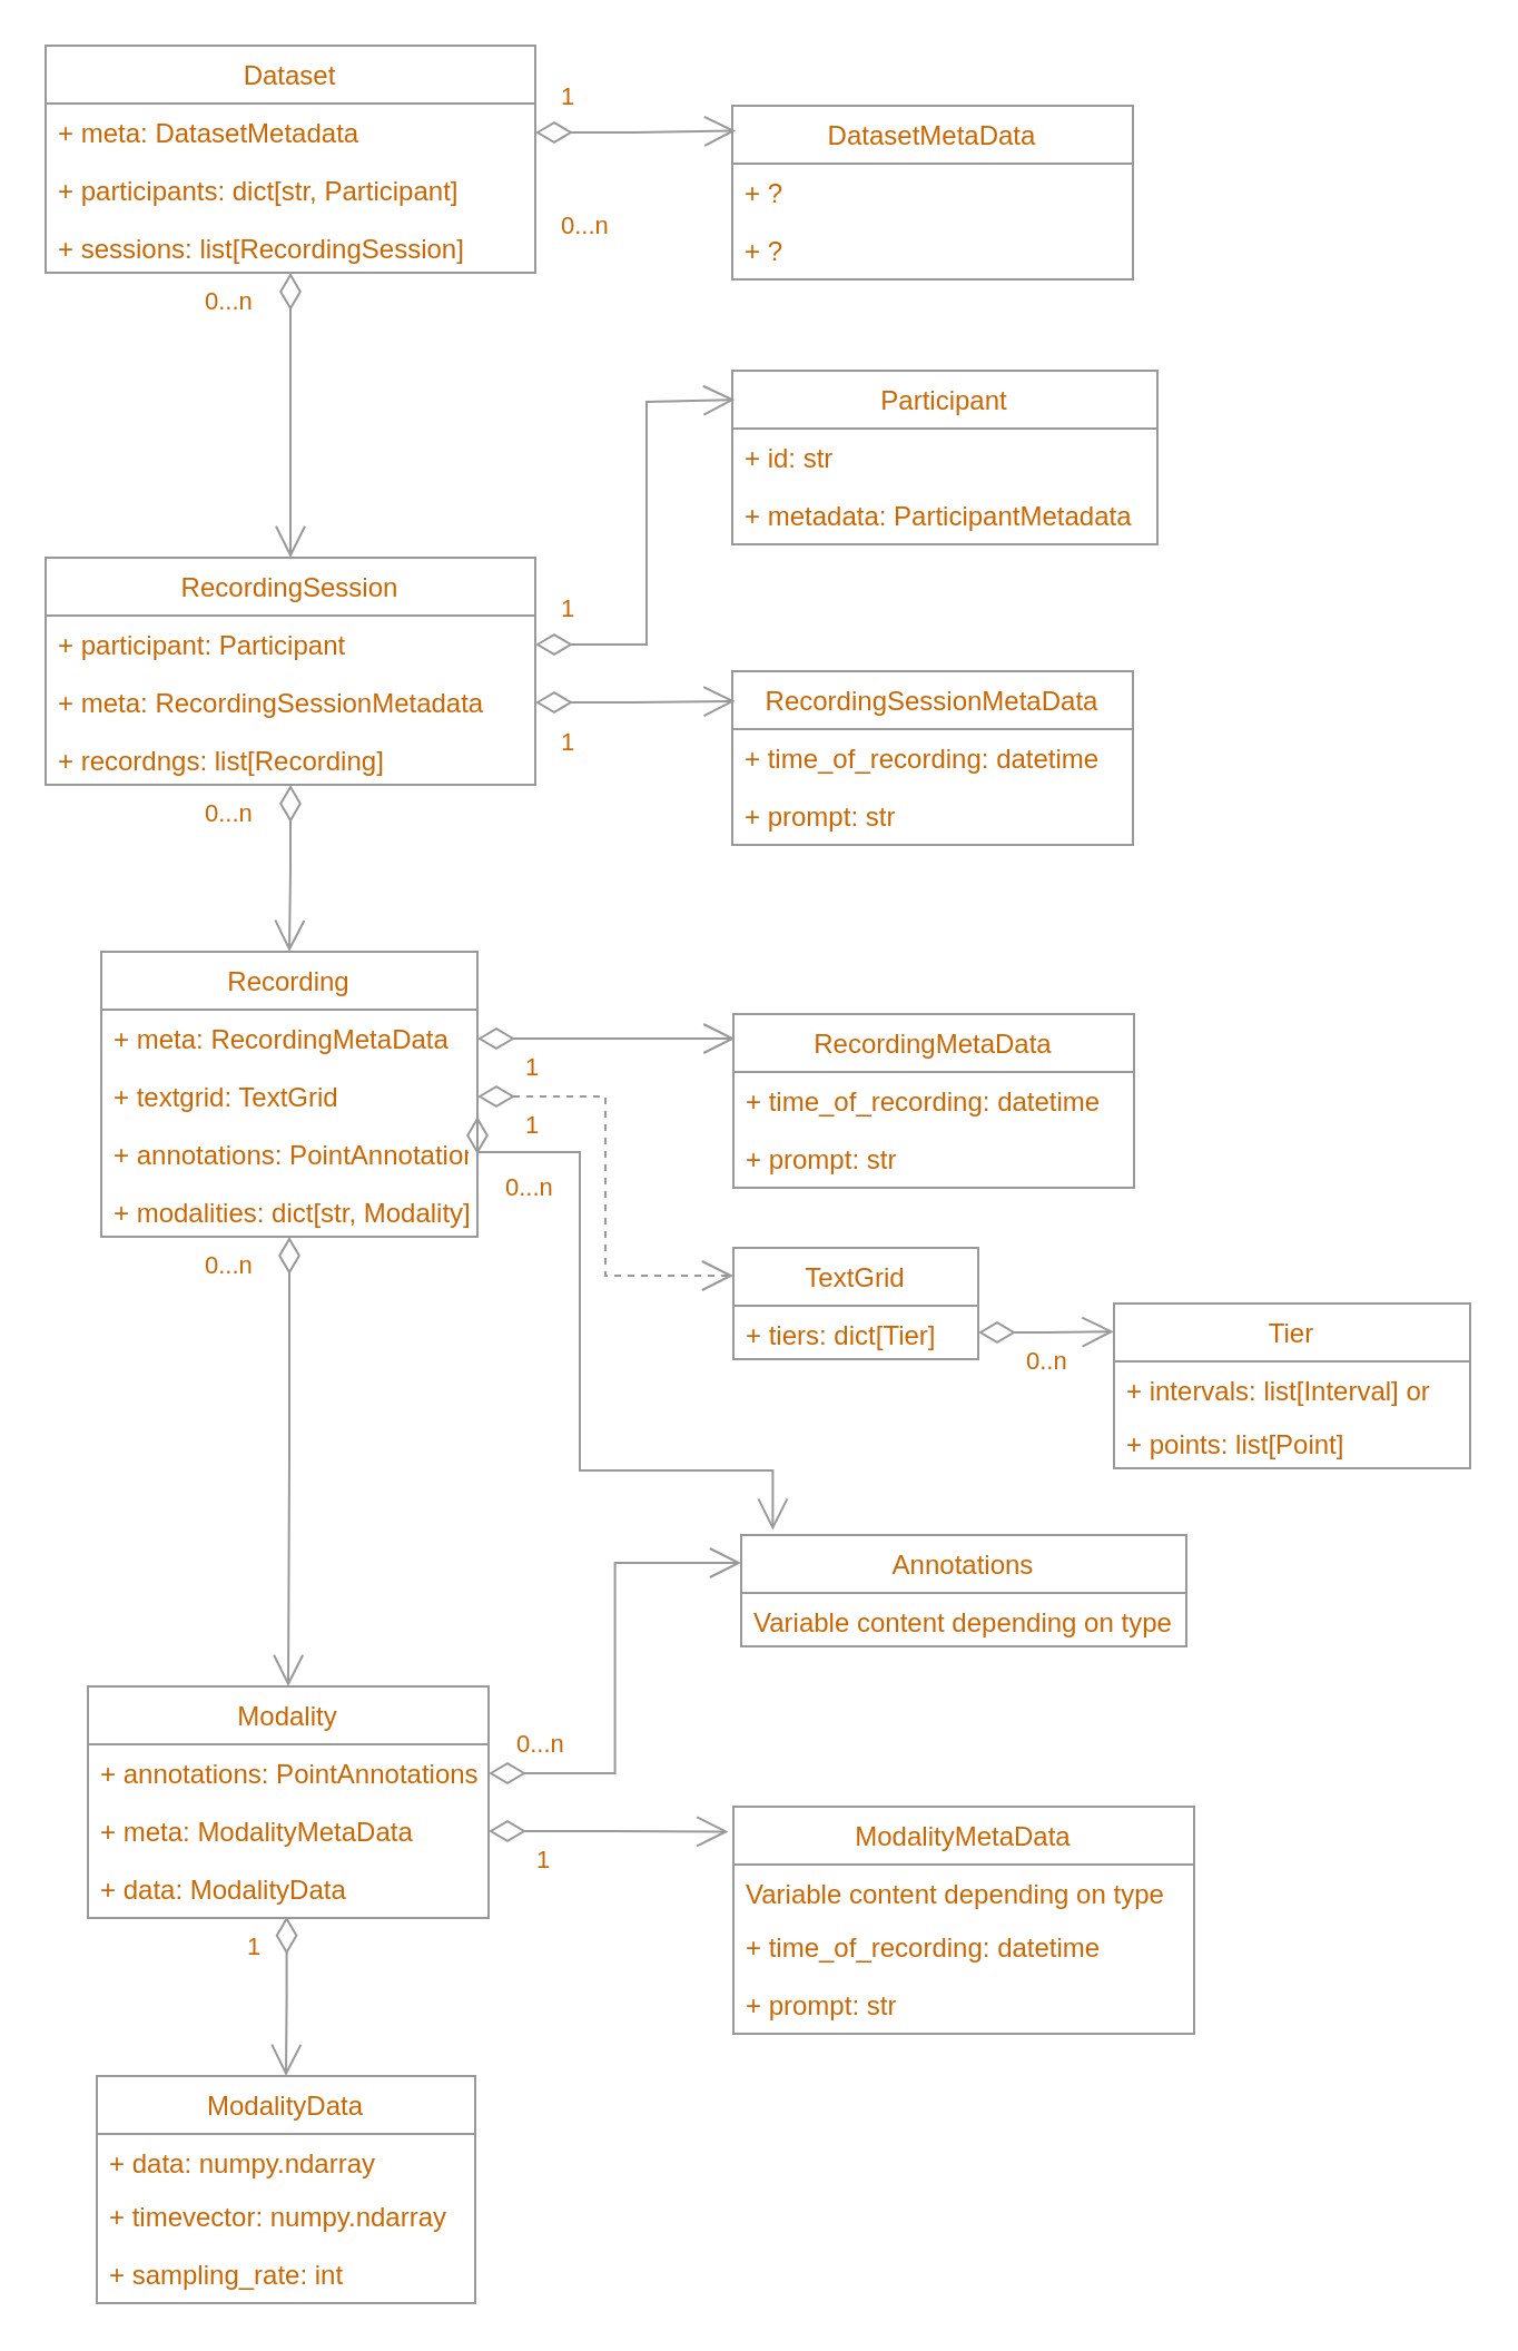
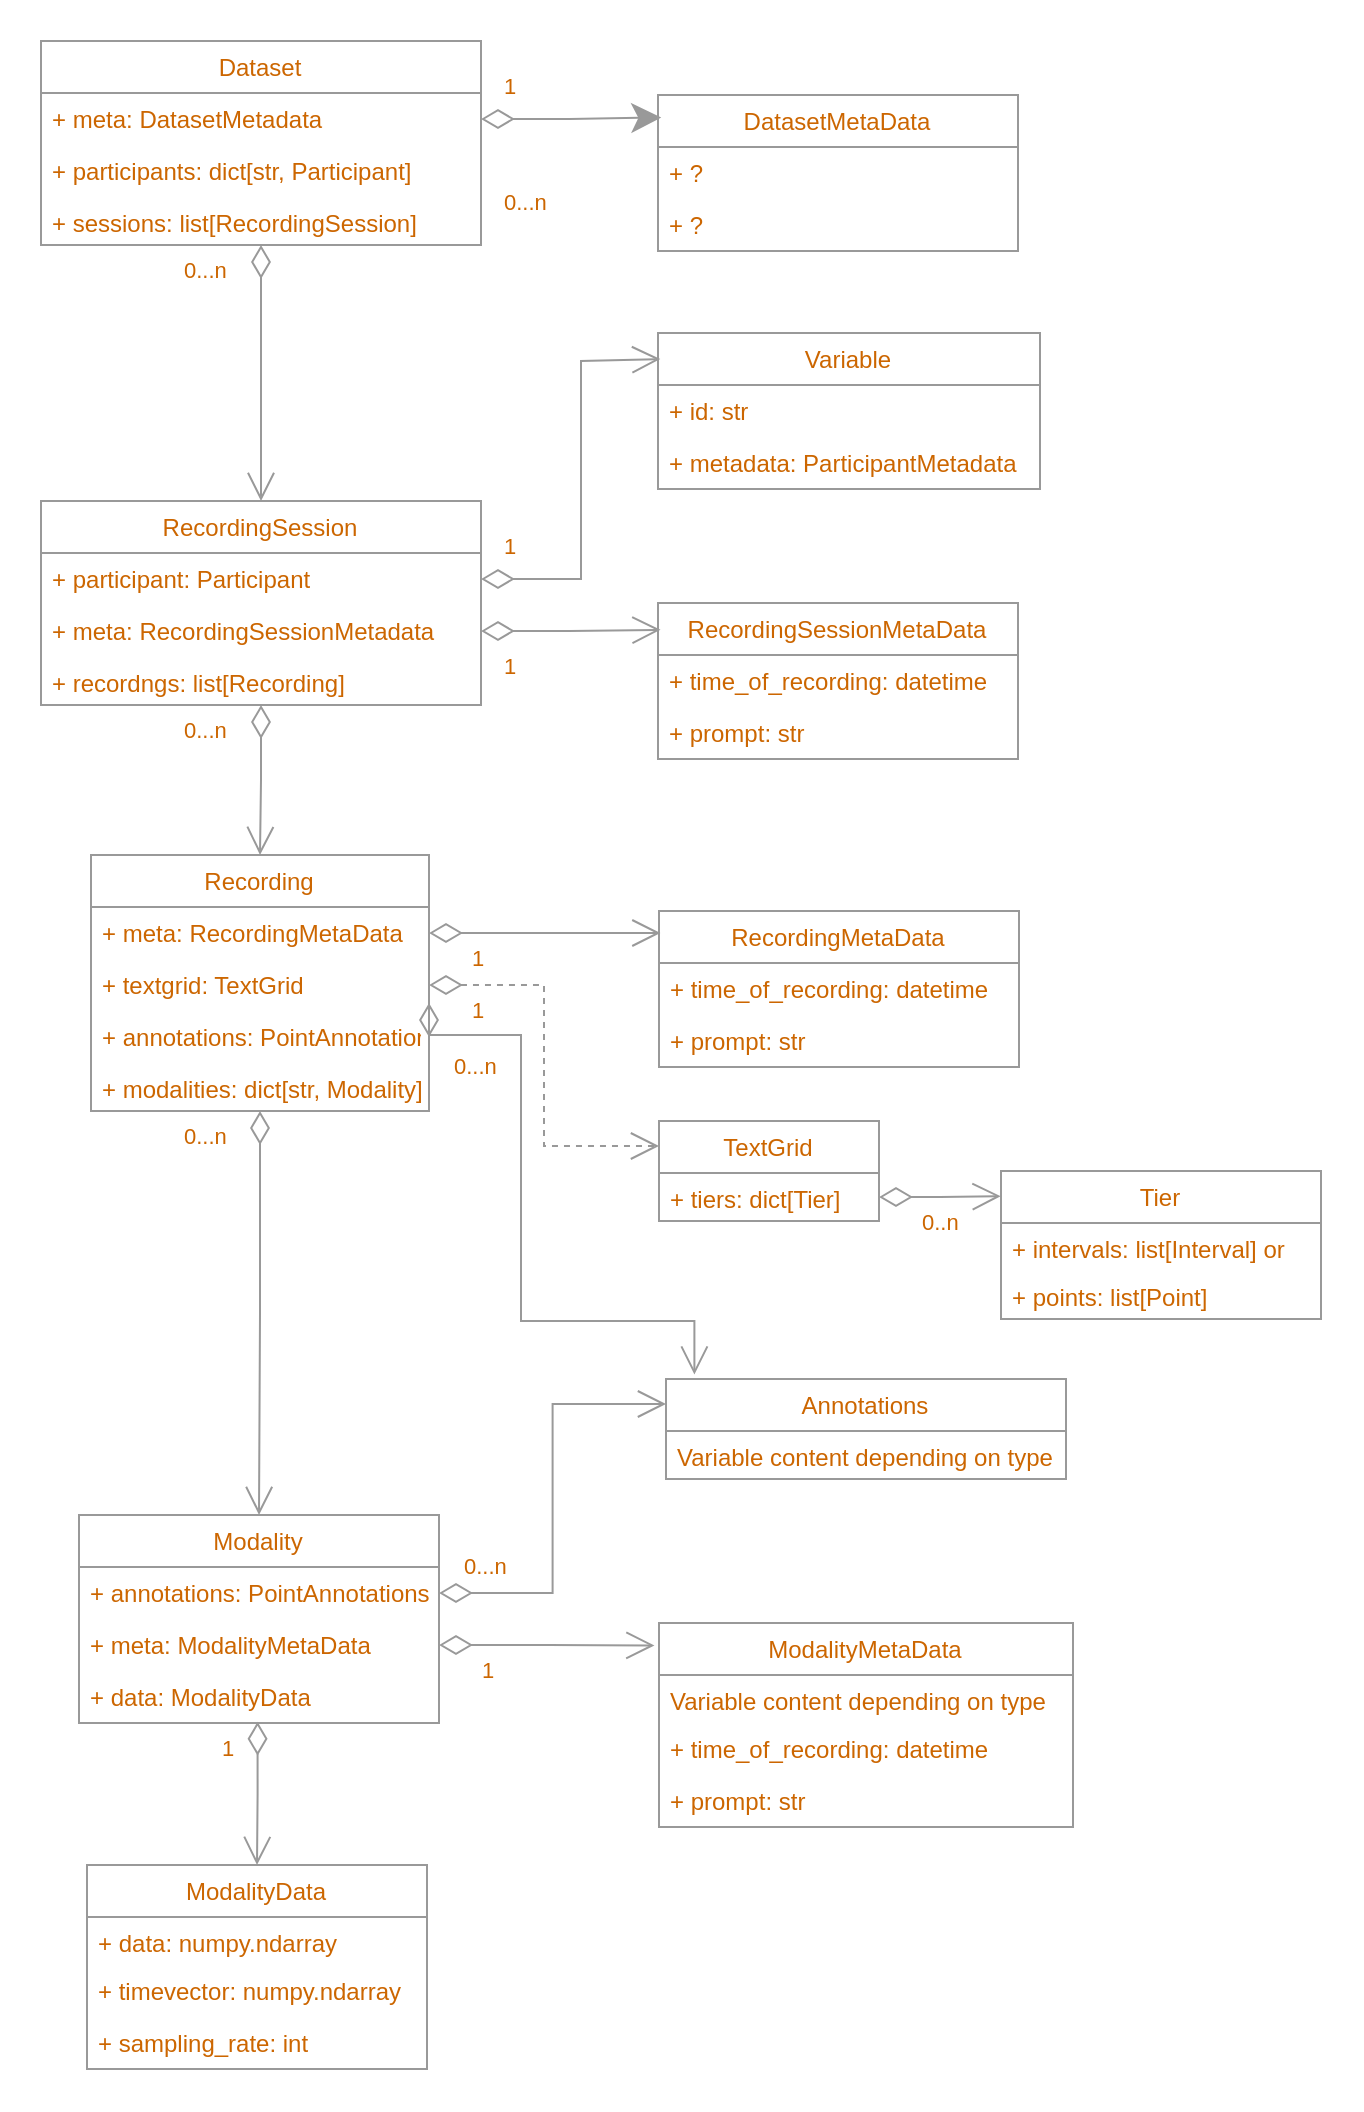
- <mxCell id="47" value="" style="endArrow=open;html=1;endSize=12;startArrow=diamondThin;startSize=14;startFill=0;edgeStyle=orthogonalEdgeStyle;rounded=0;fontColor=#CC6600;entryX=0.009;entryY=0.144;entryDx=0;entryDy=0;strokeColor=#999999;exitX=1;exitY=0.5;exitDx=0;exitDy=0;entryPerimeter=0;" edge="1" parent="1" source="33" target="39"><mxGeometry relative="1" as="geometry"><mxPoint x="278" y="170" as="sourcePoint" /><mxPoint x="197" y="400" as="targetPoint" /></mxGeometry></mxCell>
+ <mxCell id="47" value="" style="endArrow=classic;html=1;endSize=12;startArrow=diamondThin;startSize=14;startFill=0;edgeStyle=orthogonalEdgeStyle;rounded=0;fontColor=#CC6600;entryX=0.009;entryY=0.144;entryDx=0;entryDy=0;strokeColor=#999999;exitX=1;exitY=0.5;exitDx=0;exitDy=0;entryPerimeter=0;" edge="1" parent="1" source="33" target="39"><mxGeometry relative="1" as="geometry"><mxPoint x="278" y="170" as="sourcePoint" /><mxPoint x="197" y="400" as="targetPoint" /></mxGeometry></mxCell>
- <mxCell id="42" value="Participant" style="swimlane;fontStyle=0;childLayout=stackLayout;horizontal=1;startSize=26;fillColor=none;horizontalStack=0;resizeParent=1;resizeParentMax=0;resizeLast=0;collapsible=1;marginBottom=0;labelBorderColor=none;strokeColor=#999999;fontColor=#CC6600;" vertex="1" parent="1"><mxGeometry x="328.5" y="166" width="191" height="78" as="geometry" /></mxCell>
+ <mxCell id="42" value="Variable" style="swimlane;fontStyle=0;childLayout=stackLayout;horizontal=1;startSize=26;fillColor=none;horizontalStack=0;resizeParent=1;resizeParentMax=0;resizeLast=0;collapsible=1;marginBottom=0;labelBorderColor=none;strokeColor=#999999;fontColor=#CC6600;" vertex="1" parent="1"><mxGeometry x="328.5" y="166" width="191" height="78" as="geometry" /></mxCell>
